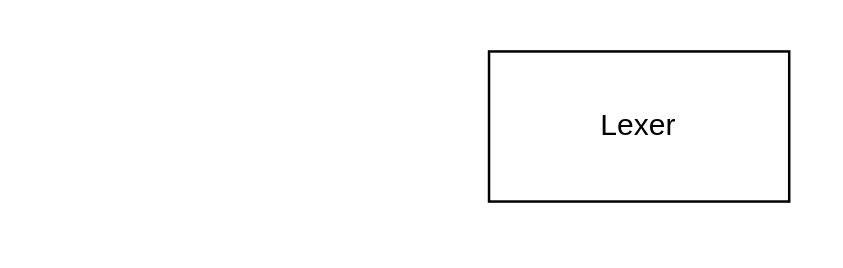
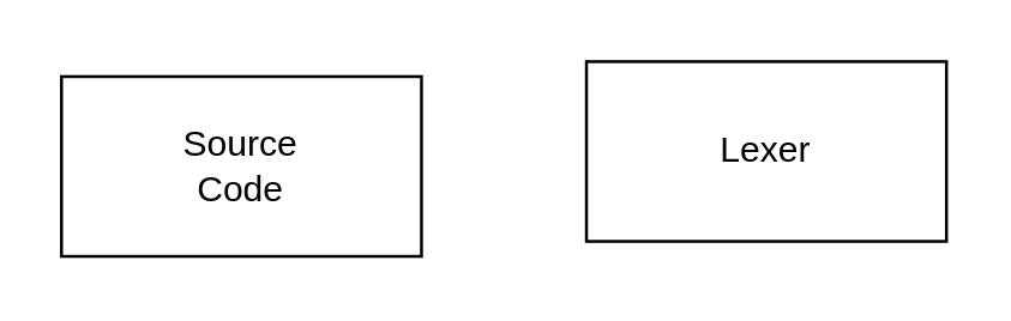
+ <mxCell id="2" value="&lt;div&gt;Source &lt;br&gt;&lt;/div&gt;&lt;div&gt;Code&lt;br&gt;&lt;/div&gt;" style="rounded=0;whiteSpace=wrap;html=1;" vertex="1" parent="1"><mxGeometry x="20" y="25" width="120" height="60" as="geometry" /></mxCell>
